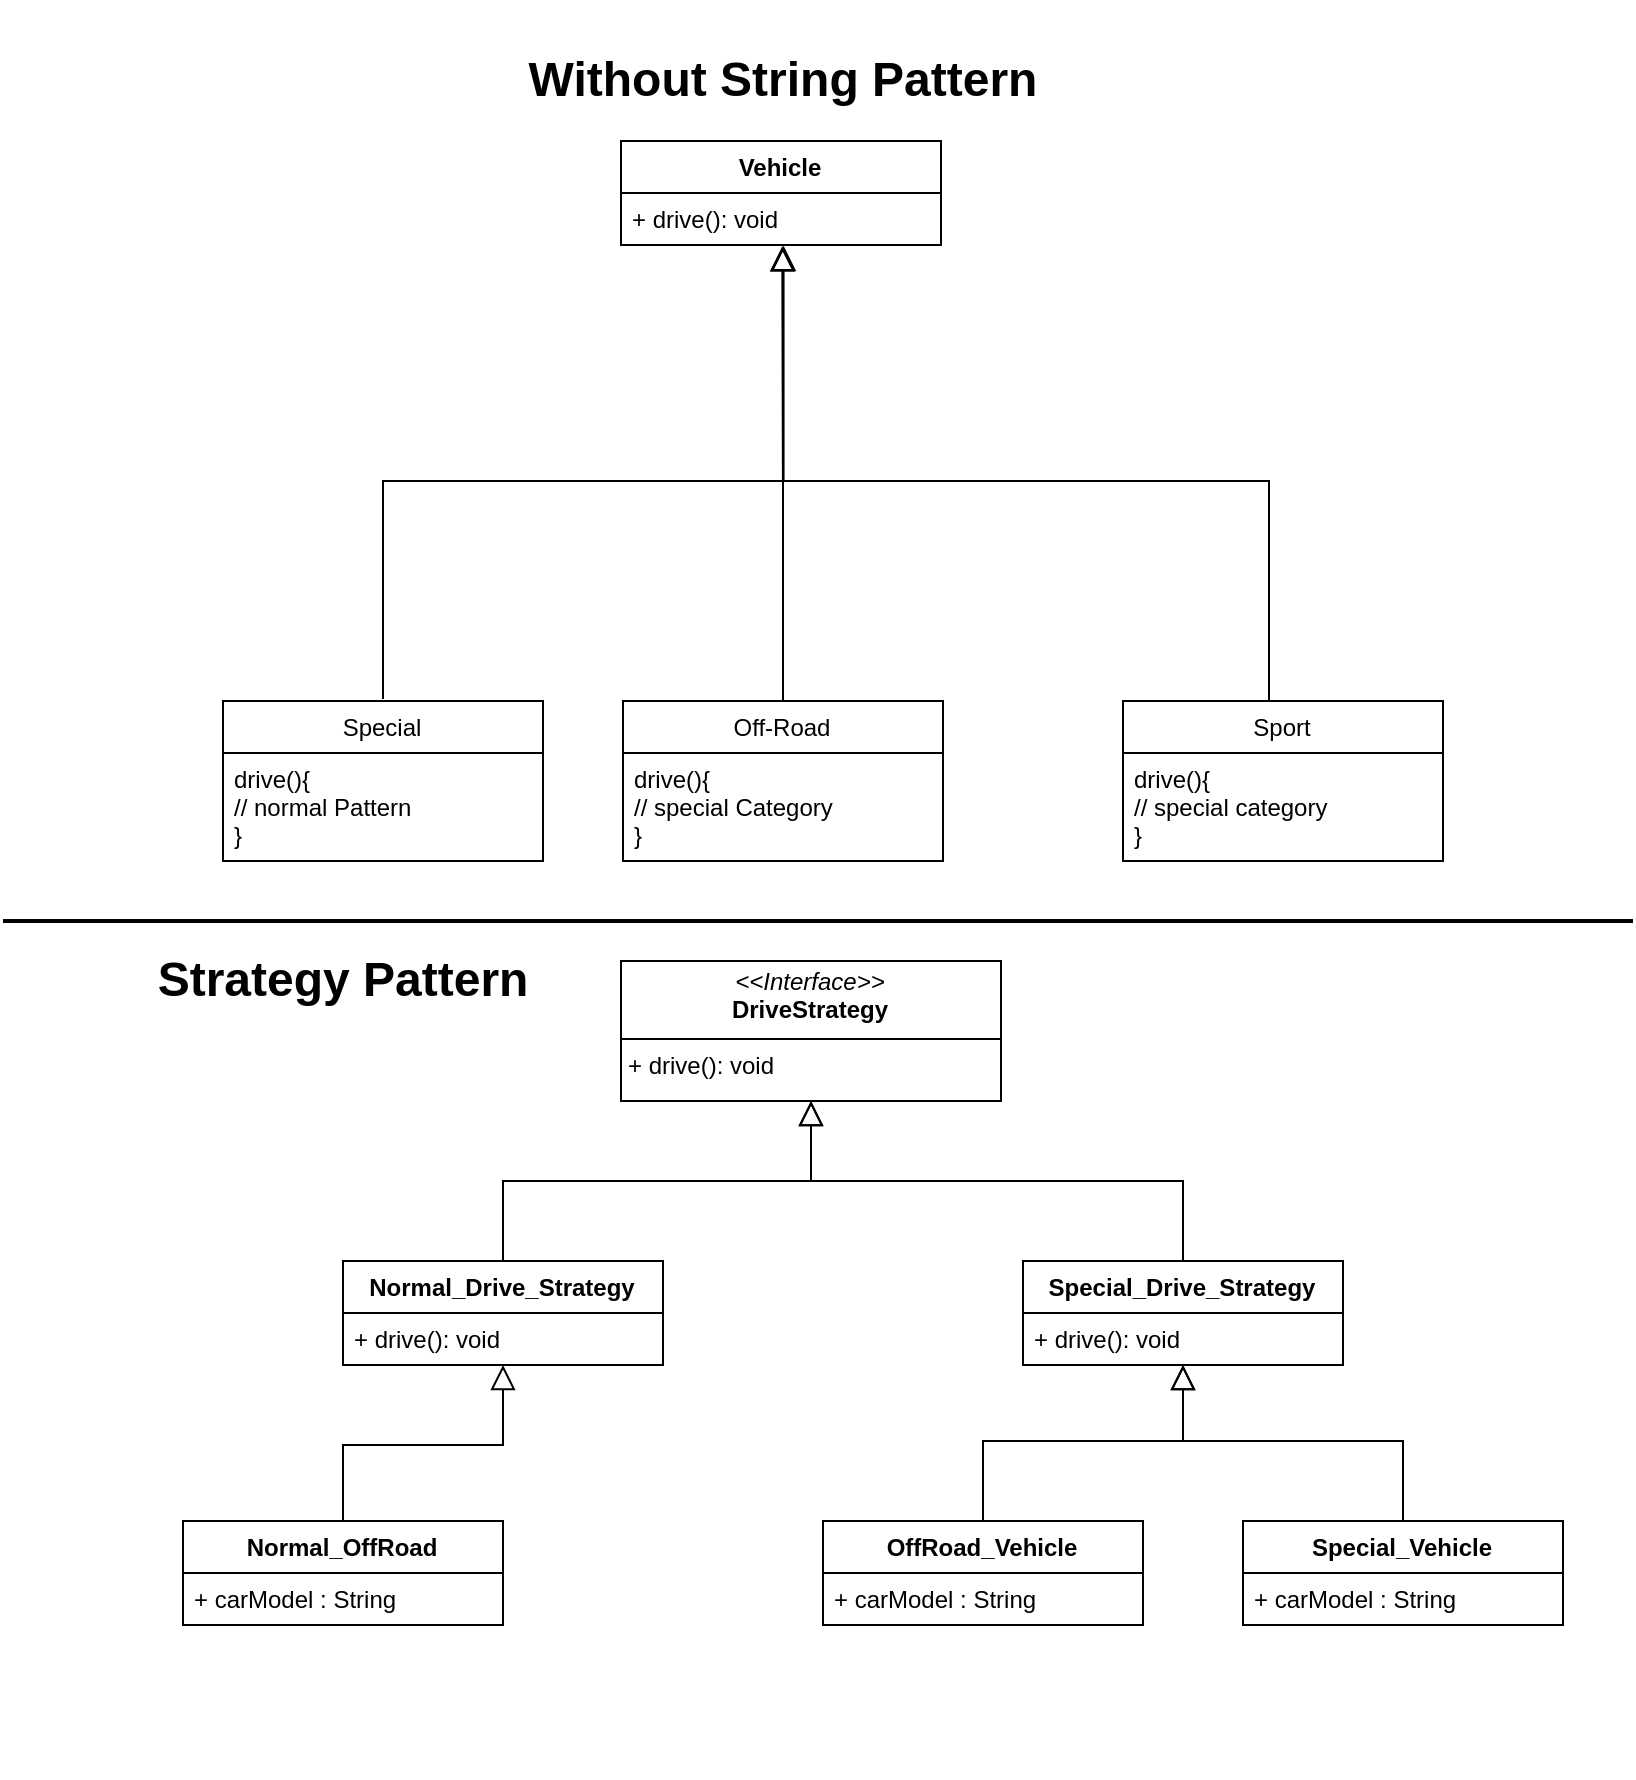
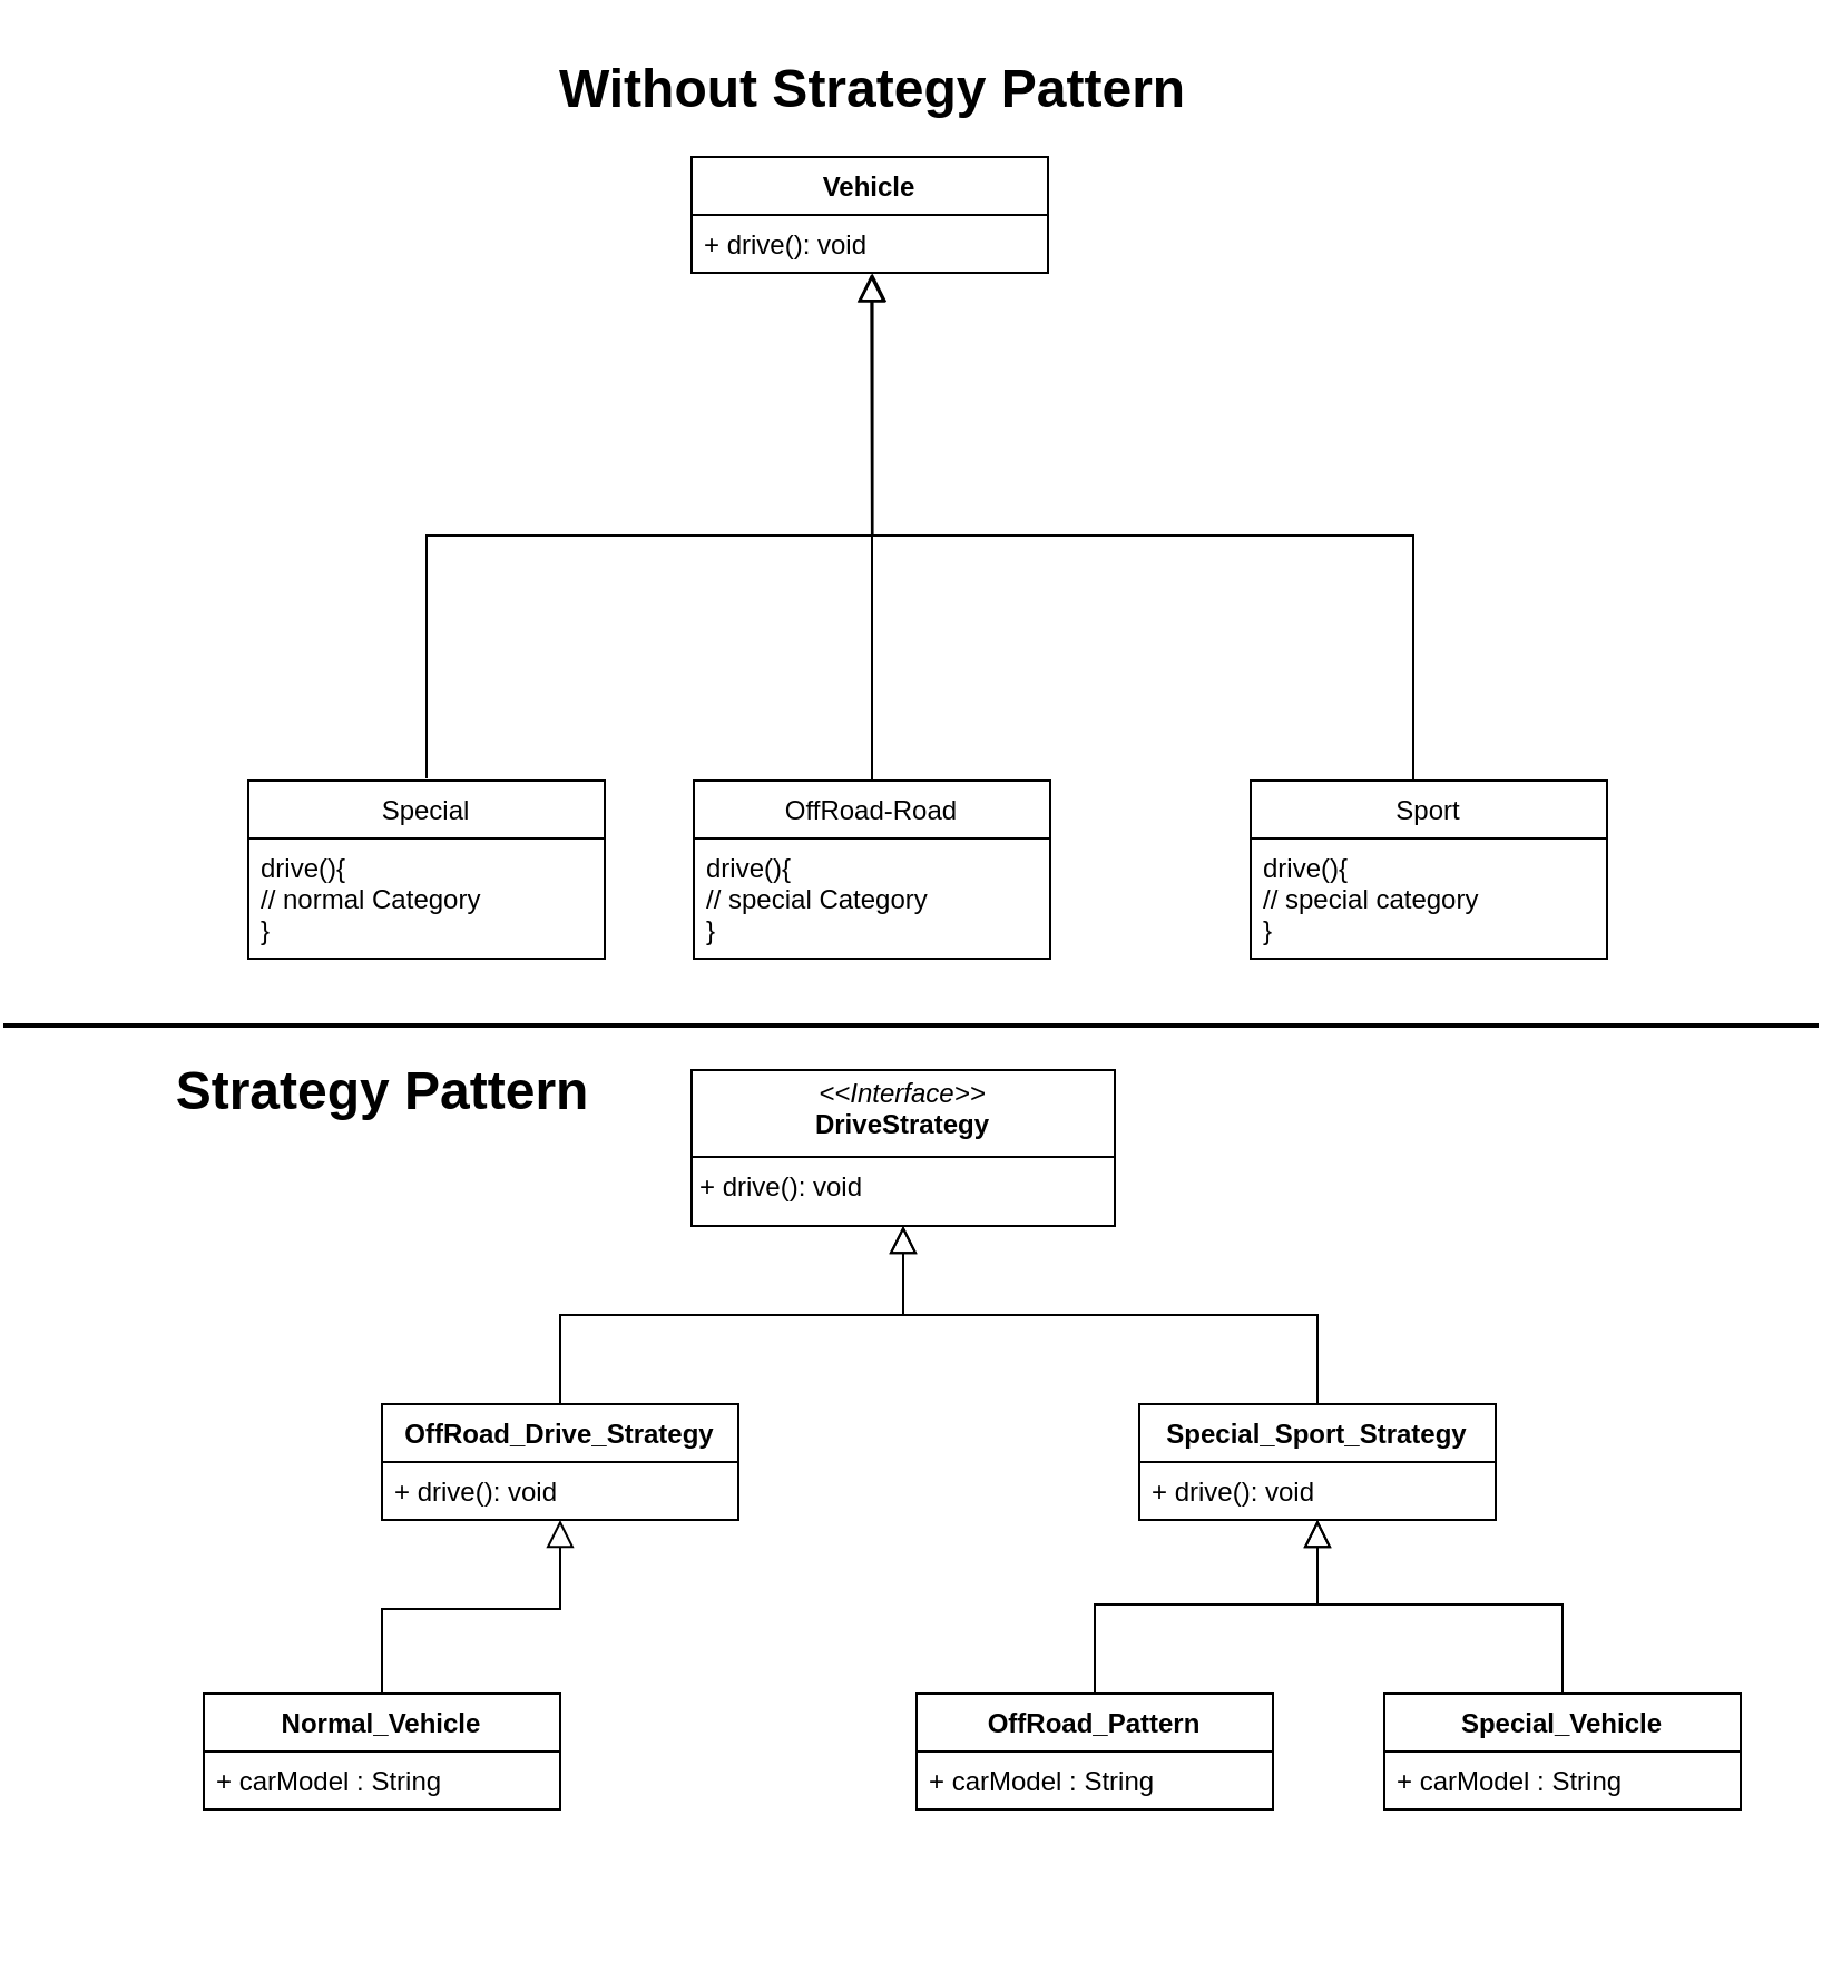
- <mxCell id="30" value="Without String Pattern" style="text;strokeColor=none;fillColor=none;html=1;fontSize=24;fontStyle=1;verticalAlign=middle;align=center;" vertex="1" parent="1"><mxGeometry x="195" y="20" width="300" height="40" as="geometry" /></mxCell>
+ <mxCell id="30" value="Without Strategy Pattern" style="text;strokeColor=none;fillColor=none;html=1;fontSize=24;fontStyle=1;verticalAlign=middle;align=center;" vertex="1" parent="1"><mxGeometry x="195" y="20" width="300" height="40" as="geometry" /></mxCell>
- <mxCell id="5" value="Off-Road" style="swimlane;fontStyle=0;align=center;verticalAlign=top;childLayout=stackLayout;horizontal=1;startSize=26;horizontalStack=0;resizeParent=1;resizeLast=0;collapsible=1;marginBottom=0;rounded=0;shadow=0;strokeWidth=1;" parent="1" vertex="1"><mxGeometry x="265" y="350" width="160" height="80" as="geometry"><mxRectangle x="340" y="380" width="170" height="26" as="alternateBounds" /></mxGeometry></mxCell>
+ <mxCell id="5" value="OffRoad-Road" style="swimlane;fontStyle=0;align=center;verticalAlign=top;childLayout=stackLayout;horizontal=1;startSize=26;horizontalStack=0;resizeParent=1;resizeLast=0;collapsible=1;marginBottom=0;rounded=0;shadow=0;strokeWidth=1;" parent="1" vertex="1"><mxGeometry x="265" y="350" width="160" height="80" as="geometry"><mxRectangle x="340" y="380" width="170" height="26" as="alternateBounds" /></mxGeometry></mxCell>
- <mxCell id="3" value="drive(){&#10;// normal Pattern&#10;}" style="text;align=left;verticalAlign=top;spacingLeft=4;spacingRight=4;overflow=hidden;rotatable=0;points=[[0,0.5],[1,0.5]];portConstraint=eastwest;" vertex="1" parent="2"><mxGeometry y="26" width="160" height="54" as="geometry" /></mxCell>
+ <mxCell id="3" value="drive(){&#10;// normal Category&#10;}" style="text;align=left;verticalAlign=top;spacingLeft=4;spacingRight=4;overflow=hidden;rotatable=0;points=[[0,0.5],[1,0.5]];portConstraint=eastwest;" vertex="1" parent="2"><mxGeometry y="26" width="160" height="54" as="geometry" /></mxCell>
- <mxCell id="11" value="Normal_Drive_Strategy" style="swimlane;fontStyle=1;align=center;verticalAlign=top;childLayout=stackLayout;horizontal=1;startSize=26;horizontalStack=0;resizeParent=1;resizeParentMax=0;resizeLast=0;collapsible=1;marginBottom=0;whiteSpace=wrap;html=1;" vertex="1" parent="1"><mxGeometry x="125" y="630" width="160" height="52" as="geometry" /></mxCell>
+ <mxCell id="11" value="OffRoad_Drive_Strategy" style="swimlane;fontStyle=1;align=center;verticalAlign=top;childLayout=stackLayout;horizontal=1;startSize=26;horizontalStack=0;resizeParent=1;resizeParentMax=0;resizeLast=0;collapsible=1;marginBottom=0;whiteSpace=wrap;html=1;" vertex="1" parent="1"><mxGeometry x="125" y="630" width="160" height="52" as="geometry" /></mxCell>
- <mxCell id="13" value="Special_Drive_Strategy" style="swimlane;fontStyle=1;align=center;verticalAlign=top;childLayout=stackLayout;horizontal=1;startSize=26;horizontalStack=0;resizeParent=1;resizeParentMax=0;resizeLast=0;collapsible=1;marginBottom=0;whiteSpace=wrap;html=1;" vertex="1" parent="1"><mxGeometry x="465" y="630" width="160" height="52" as="geometry" /></mxCell>
+ <mxCell id="13" value="Special_Sport_Strategy" style="swimlane;fontStyle=1;align=center;verticalAlign=top;childLayout=stackLayout;horizontal=1;startSize=26;horizontalStack=0;resizeParent=1;resizeParentMax=0;resizeLast=0;collapsible=1;marginBottom=0;whiteSpace=wrap;html=1;" vertex="1" parent="1"><mxGeometry x="465" y="630" width="160" height="52" as="geometry" /></mxCell>
- <mxCell id="18" value="Normal_OffRoad" style="swimlane;fontStyle=1;align=center;verticalAlign=top;childLayout=stackLayout;horizontal=1;startSize=26;horizontalStack=0;resizeParent=1;resizeParentMax=0;resizeLast=0;collapsible=1;marginBottom=0;whiteSpace=wrap;html=1;" vertex="1" parent="1"><mxGeometry x="45" y="760" width="160" height="52" as="geometry" /></mxCell>
+ <mxCell id="18" value="Normal_Vehicle" style="swimlane;fontStyle=1;align=center;verticalAlign=top;childLayout=stackLayout;horizontal=1;startSize=26;horizontalStack=0;resizeParent=1;resizeParentMax=0;resizeLast=0;collapsible=1;marginBottom=0;whiteSpace=wrap;html=1;" vertex="1" parent="1"><mxGeometry x="45" y="760" width="160" height="52" as="geometry" /></mxCell>
- <mxCell id="21" value="OffRoad_Vehicle" style="swimlane;fontStyle=1;align=center;verticalAlign=top;childLayout=stackLayout;horizontal=1;startSize=26;horizontalStack=0;resizeParent=1;resizeParentMax=0;resizeLast=0;collapsible=1;marginBottom=0;whiteSpace=wrap;html=1;" vertex="1" parent="1"><mxGeometry x="365" y="760" width="160" height="52" as="geometry" /></mxCell>
+ <mxCell id="21" value="OffRoad_Pattern" style="swimlane;fontStyle=1;align=center;verticalAlign=top;childLayout=stackLayout;horizontal=1;startSize=26;horizontalStack=0;resizeParent=1;resizeParentMax=0;resizeLast=0;collapsible=1;marginBottom=0;whiteSpace=wrap;html=1;" vertex="1" parent="1"><mxGeometry x="365" y="760" width="160" height="52" as="geometry" /></mxCell>
